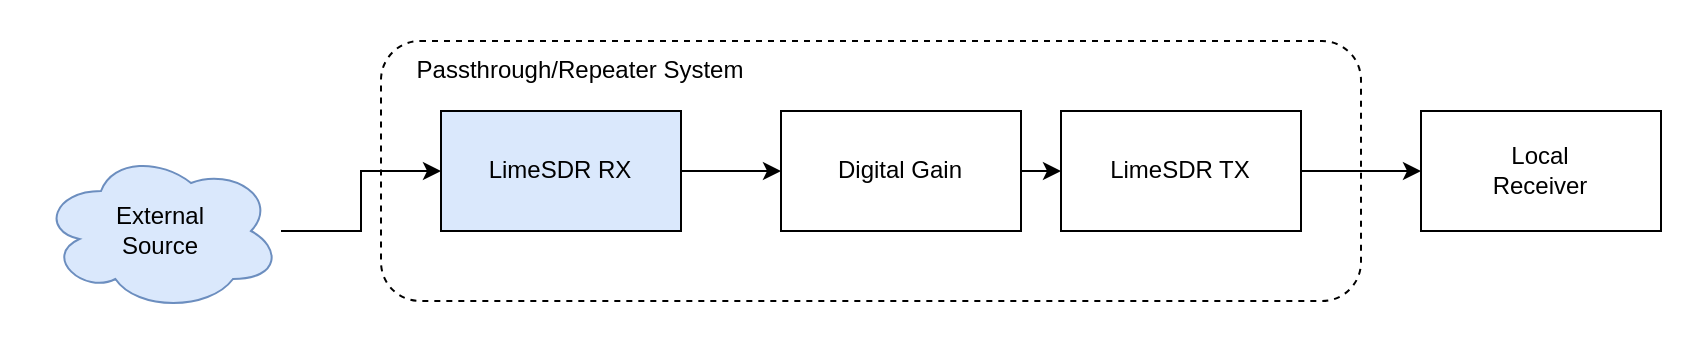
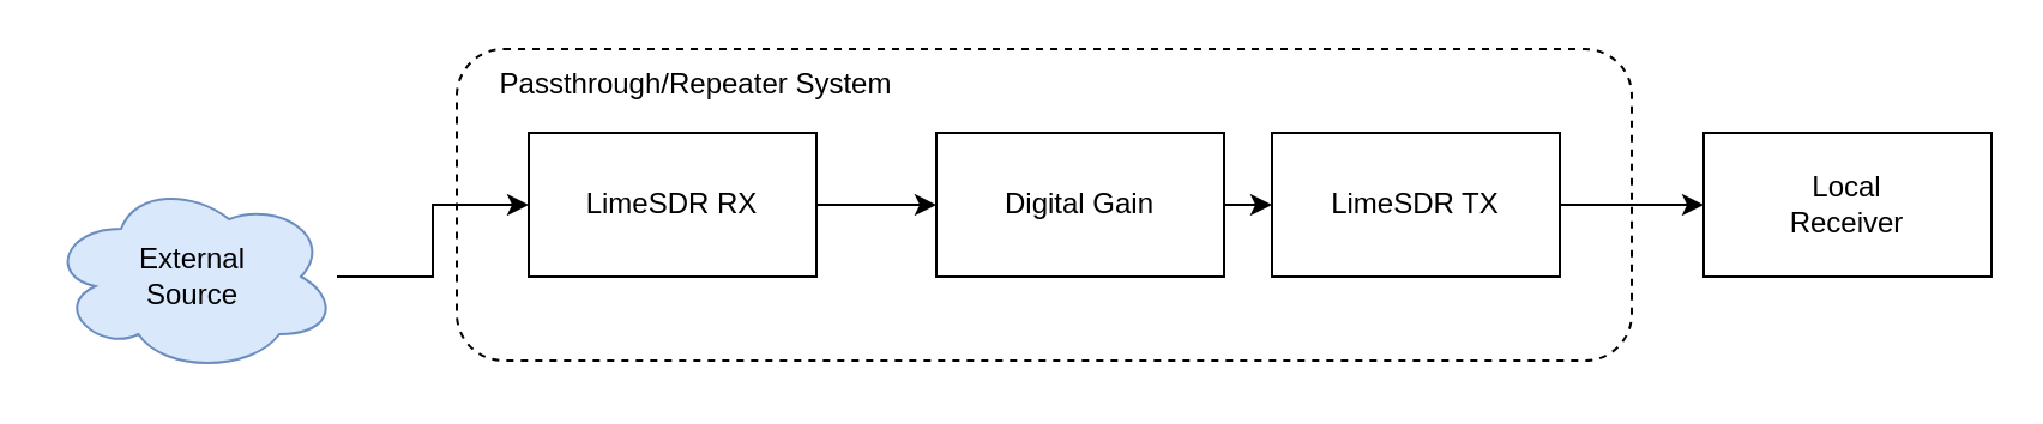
- <mxCell id="6" value="LimeSDR RX" style="rounded=0;whiteSpace=wrap;html=1;fillColor=#dae8fc;" vertex="1" parent="1"><mxGeometry x="220" y="55" width="120" height="60" as="geometry" /></mxCell>
+ <mxCell id="6" value="LimeSDR RX" style="rounded=0;whiteSpace=wrap;html=1;" vertex="1" parent="1"><mxGeometry x="220" y="55" width="120" height="60" as="geometry" /></mxCell>
